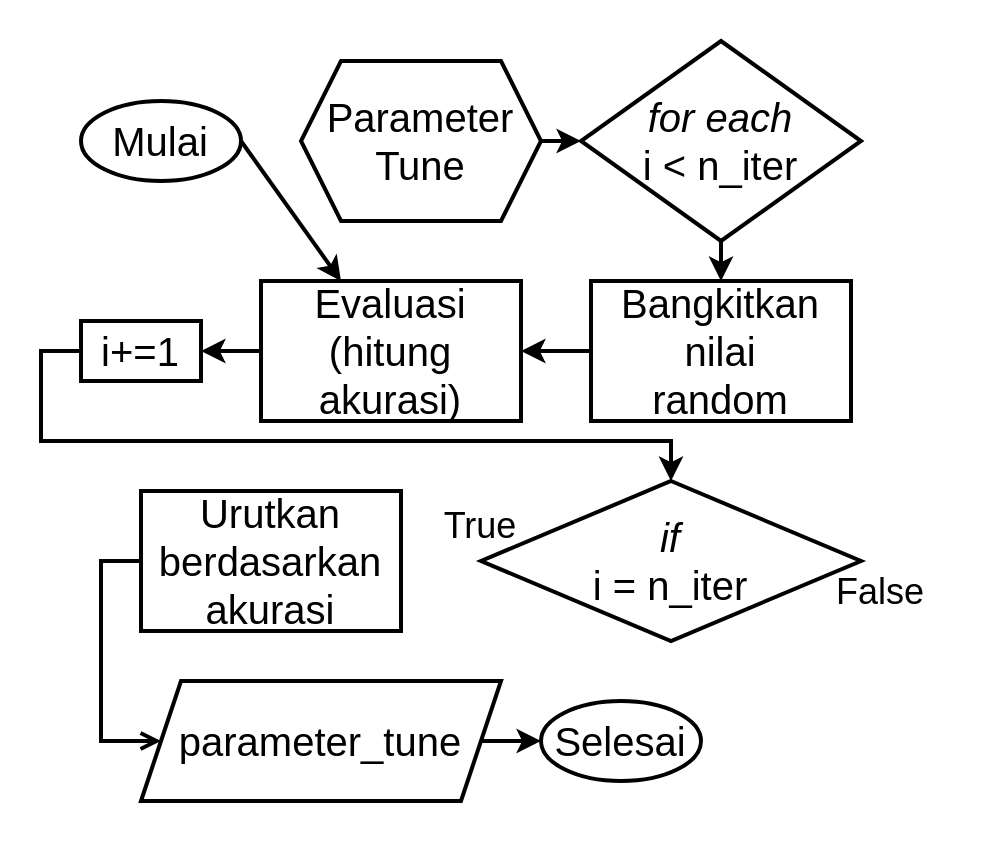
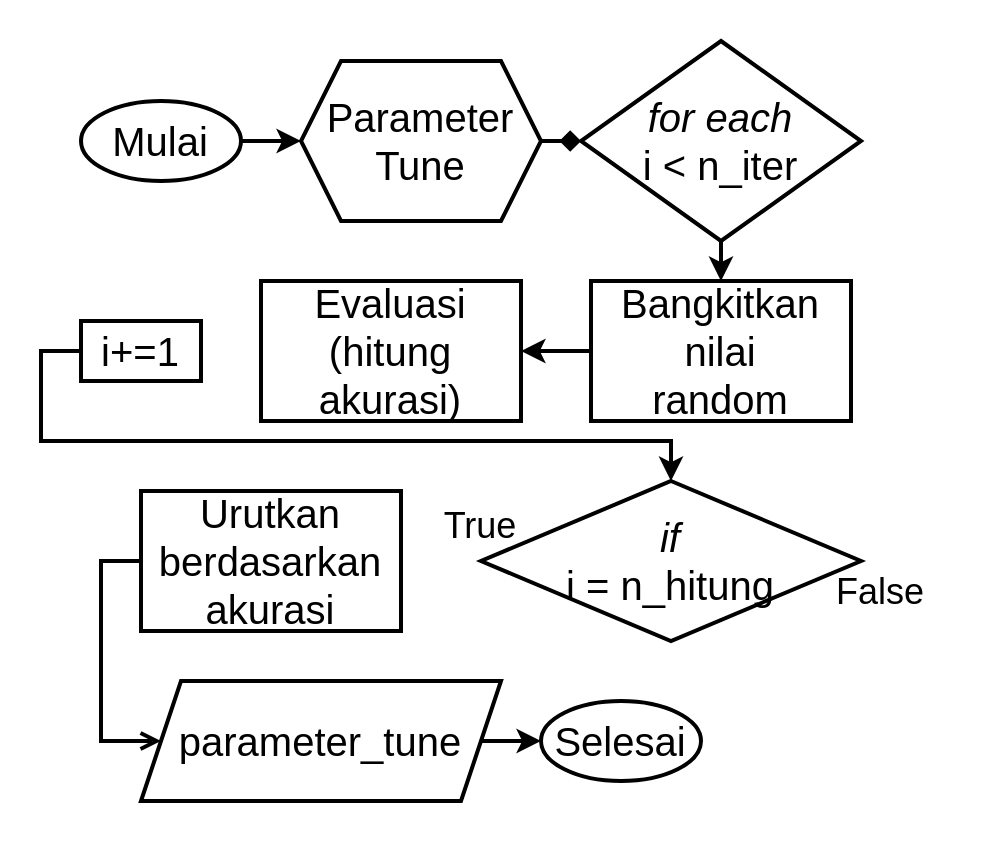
- <mxCell id="8" value="" style="endArrow=classic;html=1;rounded=0;fontSize=20;strokeWidth=2;exitX=1;exitY=0.5;exitDx=0;exitDy=0;entryX=0;entryY=0.5;entryDx=0;entryDy=0;" edge="1" parent="2" source="5" target="7"><mxGeometry width="50" height="50" relative="1" as="geometry"><mxPoint x="90" y="200" as="sourcePoint" /><mxPoint x="260" y="50" as="targetPoint" /></mxGeometry></mxCell>
+ <mxCell id="8" value="" style="endArrow=diamond;html=1;rounded=0;fontSize=20;strokeWidth=2;exitX=1;exitY=0.5;exitDx=0;exitDy=0;entryX=0;entryY=0.5;entryDx=0;entryDy=0;" edge="1" parent="2" source="5" target="7"><mxGeometry width="50" height="50" relative="1" as="geometry"><mxPoint x="90" y="200" as="sourcePoint" /><mxPoint x="260" y="50" as="targetPoint" /></mxGeometry></mxCell>
- <mxCell id="6" value="" style="endArrow=classic;html=1;rounded=0;fontSize=20;strokeWidth=2;exitX=1;exitY=0.5;exitDx=0;exitDy=0;" edge="1" parent="2" source="3" target="12"><mxGeometry width="50" height="50" relative="1" as="geometry"><mxPoint x="130" y="140" as="sourcePoint" /><mxPoint x="230" y="140" as="targetPoint" /></mxGeometry></mxCell>
+ <mxCell id="6" value="" style="endArrow=classic;html=1;rounded=0;fontSize=20;strokeWidth=2;exitX=1;exitY=0.5;exitDx=0;exitDy=0;entryX=0;entryY=0.5;entryDx=0;entryDy=0;" edge="1" parent="2" source="3" target="5"><mxGeometry width="50" height="50" relative="1" as="geometry"><mxPoint x="130" y="140" as="sourcePoint" /><mxPoint x="230" y="140" as="targetPoint" /></mxGeometry></mxCell>
- <mxCell id="16" value="" style="endArrow=classic;html=1;rounded=0;fontSize=20;strokeWidth=2;exitX=0;exitY=0.5;exitDx=0;exitDy=0;entryX=1;entryY=0.5;entryDx=0;entryDy=0;" edge="1" parent="2" source="12" target="13"><mxGeometry width="50" height="50" relative="1" as="geometry"><mxPoint x="110" y="260" as="sourcePoint" /><mxPoint x="160" y="210" as="targetPoint" /></mxGeometry></mxCell>
- <mxCell id="17" value="&lt;i&gt;if&lt;/i&gt;&lt;br&gt;i = n_iter" style="rhombus;whiteSpace=wrap;html=1;fontSize=20;strokeWidth=2;" vertex="1" parent="2"><mxGeometry x="220" y="220" width="190" height="80" as="geometry" /></mxCell>
+ <mxCell id="17" value="&lt;i&gt;if&lt;/i&gt;&lt;br&gt;i = n_hitung" style="rhombus;whiteSpace=wrap;html=1;fontSize=20;strokeWidth=2;" vertex="1" parent="2"><mxGeometry x="220" y="220" width="190" height="80" as="geometry" /></mxCell>
